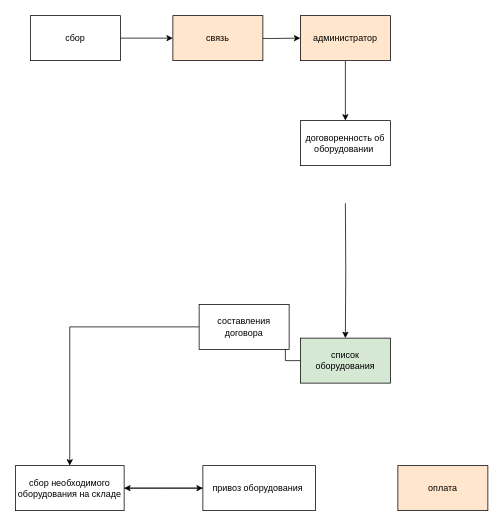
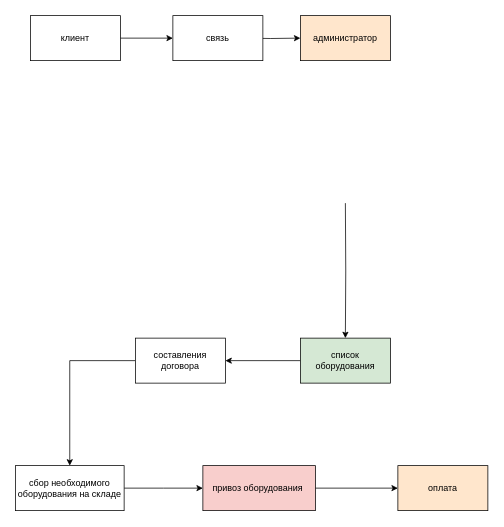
- <mxCell id="3" value="&lt;font style=&quot;vertical-align: inherit&quot;&gt;&lt;font style=&quot;vertical-align: inherit&quot;&gt;сбор&lt;/font&gt;&lt;/font&gt;" style="rounded=0;whiteSpace=wrap;html=1;" parent="1" vertex="1"><mxGeometry x="40" y="20" width="120" height="60" as="geometry" /></mxCell>
+ <mxCell id="3" value="&lt;font style=&quot;vertical-align: inherit&quot;&gt;&lt;font style=&quot;vertical-align: inherit&quot;&gt;клиент&lt;/font&gt;&lt;/font&gt;" style="rounded=0;whiteSpace=wrap;html=1;" parent="1" vertex="1"><mxGeometry x="40" y="20" width="120" height="60" as="geometry" /></mxCell>
- <mxCell id="8" value="&lt;font style=&quot;vertical-align: inherit&quot;&gt;&lt;font style=&quot;vertical-align: inherit&quot;&gt;связь&lt;/font&gt;&lt;/font&gt;" style="rounded=0;whiteSpace=wrap;html=1;fillColor=#ffe6cc;" parent="1" vertex="1"><mxGeometry x="230" y="20" width="120" height="60" as="geometry" /></mxCell>
+ <mxCell id="8" value="&lt;font style=&quot;vertical-align: inherit&quot;&gt;&lt;font style=&quot;vertical-align: inherit&quot;&gt;связь&lt;/font&gt;&lt;/font&gt;" style="rounded=0;whiteSpace=wrap;html=1;" parent="1" vertex="1"><mxGeometry x="230" y="20" width="120" height="60" as="geometry" /></mxCell>
- <mxCell id="4" style="edgeStyle=orthogonalEdgeStyle;rounded=0;orthogonalLoop=1;jettySize=auto;html=1;entryX=0.5;entryY=0;entryDx=0;entryDy=0;" parent="1" source="5" target="18" edge="1"><mxGeometry relative="1" as="geometry"><mxPoint x="460" y="110" as="targetPoint" /></mxGeometry></mxCell>
- <mxCell id="18" value="&lt;font style=&quot;vertical-align: inherit&quot;&gt;&lt;font style=&quot;vertical-align: inherit&quot;&gt;договоренность об оборудовании&amp;nbsp;&lt;/font&gt;&lt;/font&gt;" style="rounded=0;whiteSpace=wrap;html=1;" vertex="1" parent="1"><mxGeometry x="400" y="160" width="120" height="60" as="geometry" /></mxCell>
- <mxCell id="14" value="&lt;font style=&quot;vertical-align: inherit&quot;&gt;&lt;font style=&quot;vertical-align: inherit&quot;&gt;составления договора&lt;/font&gt;&lt;/font&gt;" style="rounded=0;whiteSpace=wrap;html=1;" parent="1" vertex="1"><mxGeometry x="265" y="405" width="120" height="60" as="geometry" /></mxCell>
+ <mxCell id="14" value="&lt;font style=&quot;vertical-align: inherit&quot;&gt;&lt;font style=&quot;vertical-align: inherit&quot;&gt;составления договора&lt;/font&gt;&lt;/font&gt;" style="rounded=0;whiteSpace=wrap;html=1;" parent="1" vertex="1"><mxGeometry x="180" y="450" width="120" height="60" as="geometry" /></mxCell>
- <mxCell id="15" style="edgeStyle=orthogonalEdgeStyle;rounded=0;orthogonalLoop=1;jettySize=auto;html=1;" edge="1" parent="1" source="16" target="12"><mxGeometry relative="1" as="geometry" /></mxCell>
+ <mxCell id="15" style="edgeStyle=orthogonalEdgeStyle;rounded=0;orthogonalLoop=1;jettySize=auto;html=1;entryX=0;entryY=0.5;entryDx=0;entryDy=0;" edge="1" parent="1" source="16" target="17"><mxGeometry relative="1" as="geometry" /></mxCell>
- <mxCell id="16" value="&lt;font style=&quot;vertical-align: inherit&quot;&gt;&lt;font style=&quot;vertical-align: inherit&quot;&gt;&lt;font style=&quot;vertical-align: inherit&quot;&gt;&lt;font style=&quot;vertical-align: inherit&quot;&gt;привоз оборудования&amp;nbsp;&lt;/font&gt;&lt;/font&gt;&lt;/font&gt;&lt;/font&gt;" style="rounded=0;whiteSpace=wrap;html=1;" vertex="1" parent="1"><mxGeometry x="270" y="620" width="150" height="60" as="geometry" /></mxCell>
+ <mxCell id="16" value="&lt;font style=&quot;vertical-align: inherit&quot;&gt;&lt;font style=&quot;vertical-align: inherit&quot;&gt;&lt;font style=&quot;vertical-align: inherit&quot;&gt;&lt;font style=&quot;vertical-align: inherit&quot;&gt;привоз оборудования&amp;nbsp;&lt;/font&gt;&lt;/font&gt;&lt;/font&gt;&lt;/font&gt;" style="rounded=0;whiteSpace=wrap;html=1;fillColor=#f8cecc;" vertex="1" parent="1"><mxGeometry x="270" y="620" width="150" height="60" as="geometry" /></mxCell>
